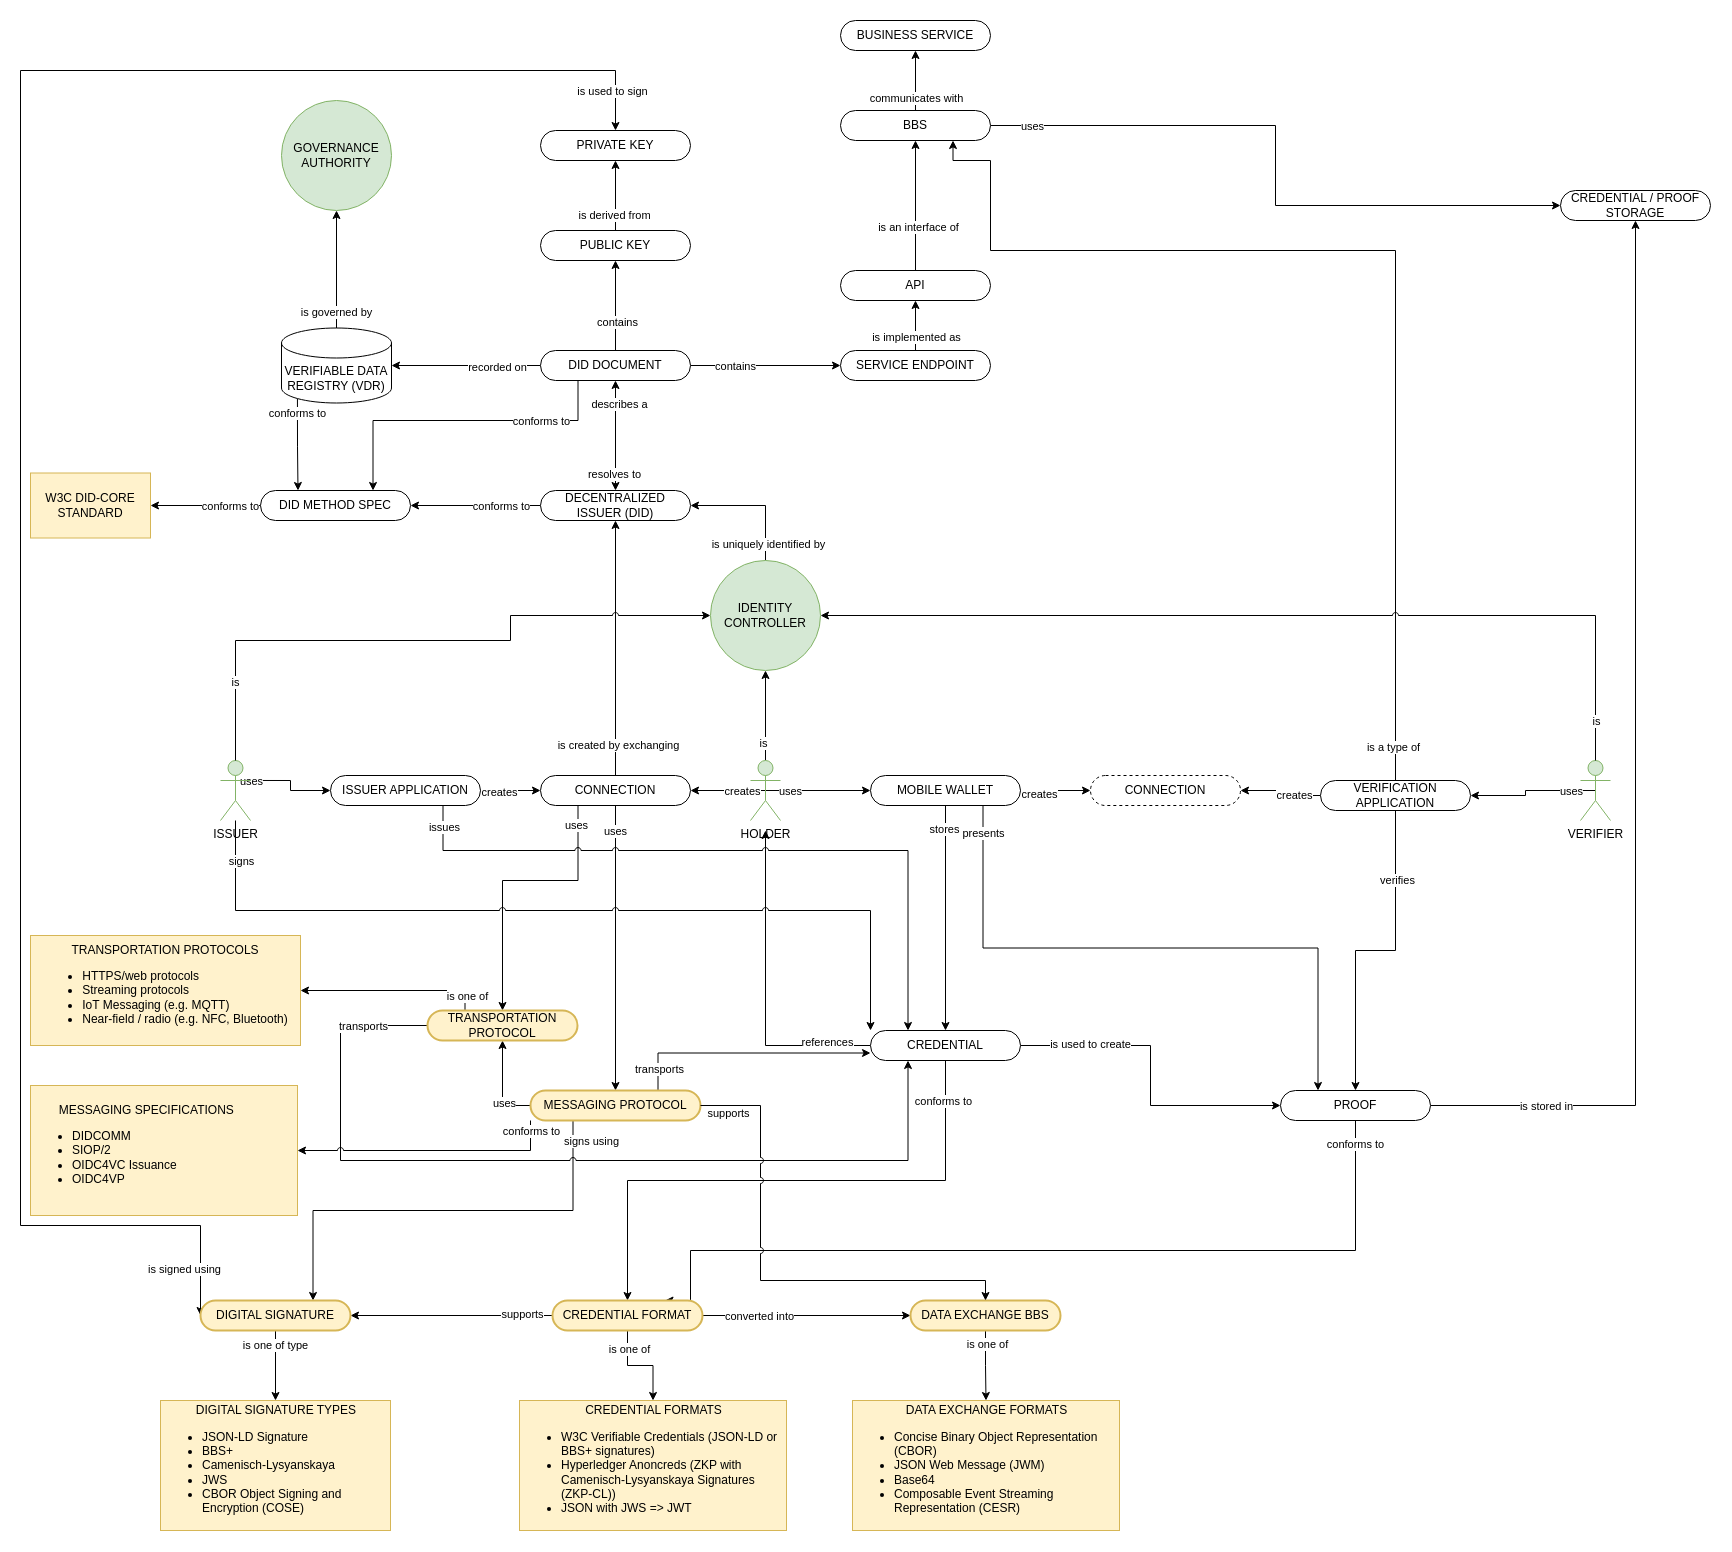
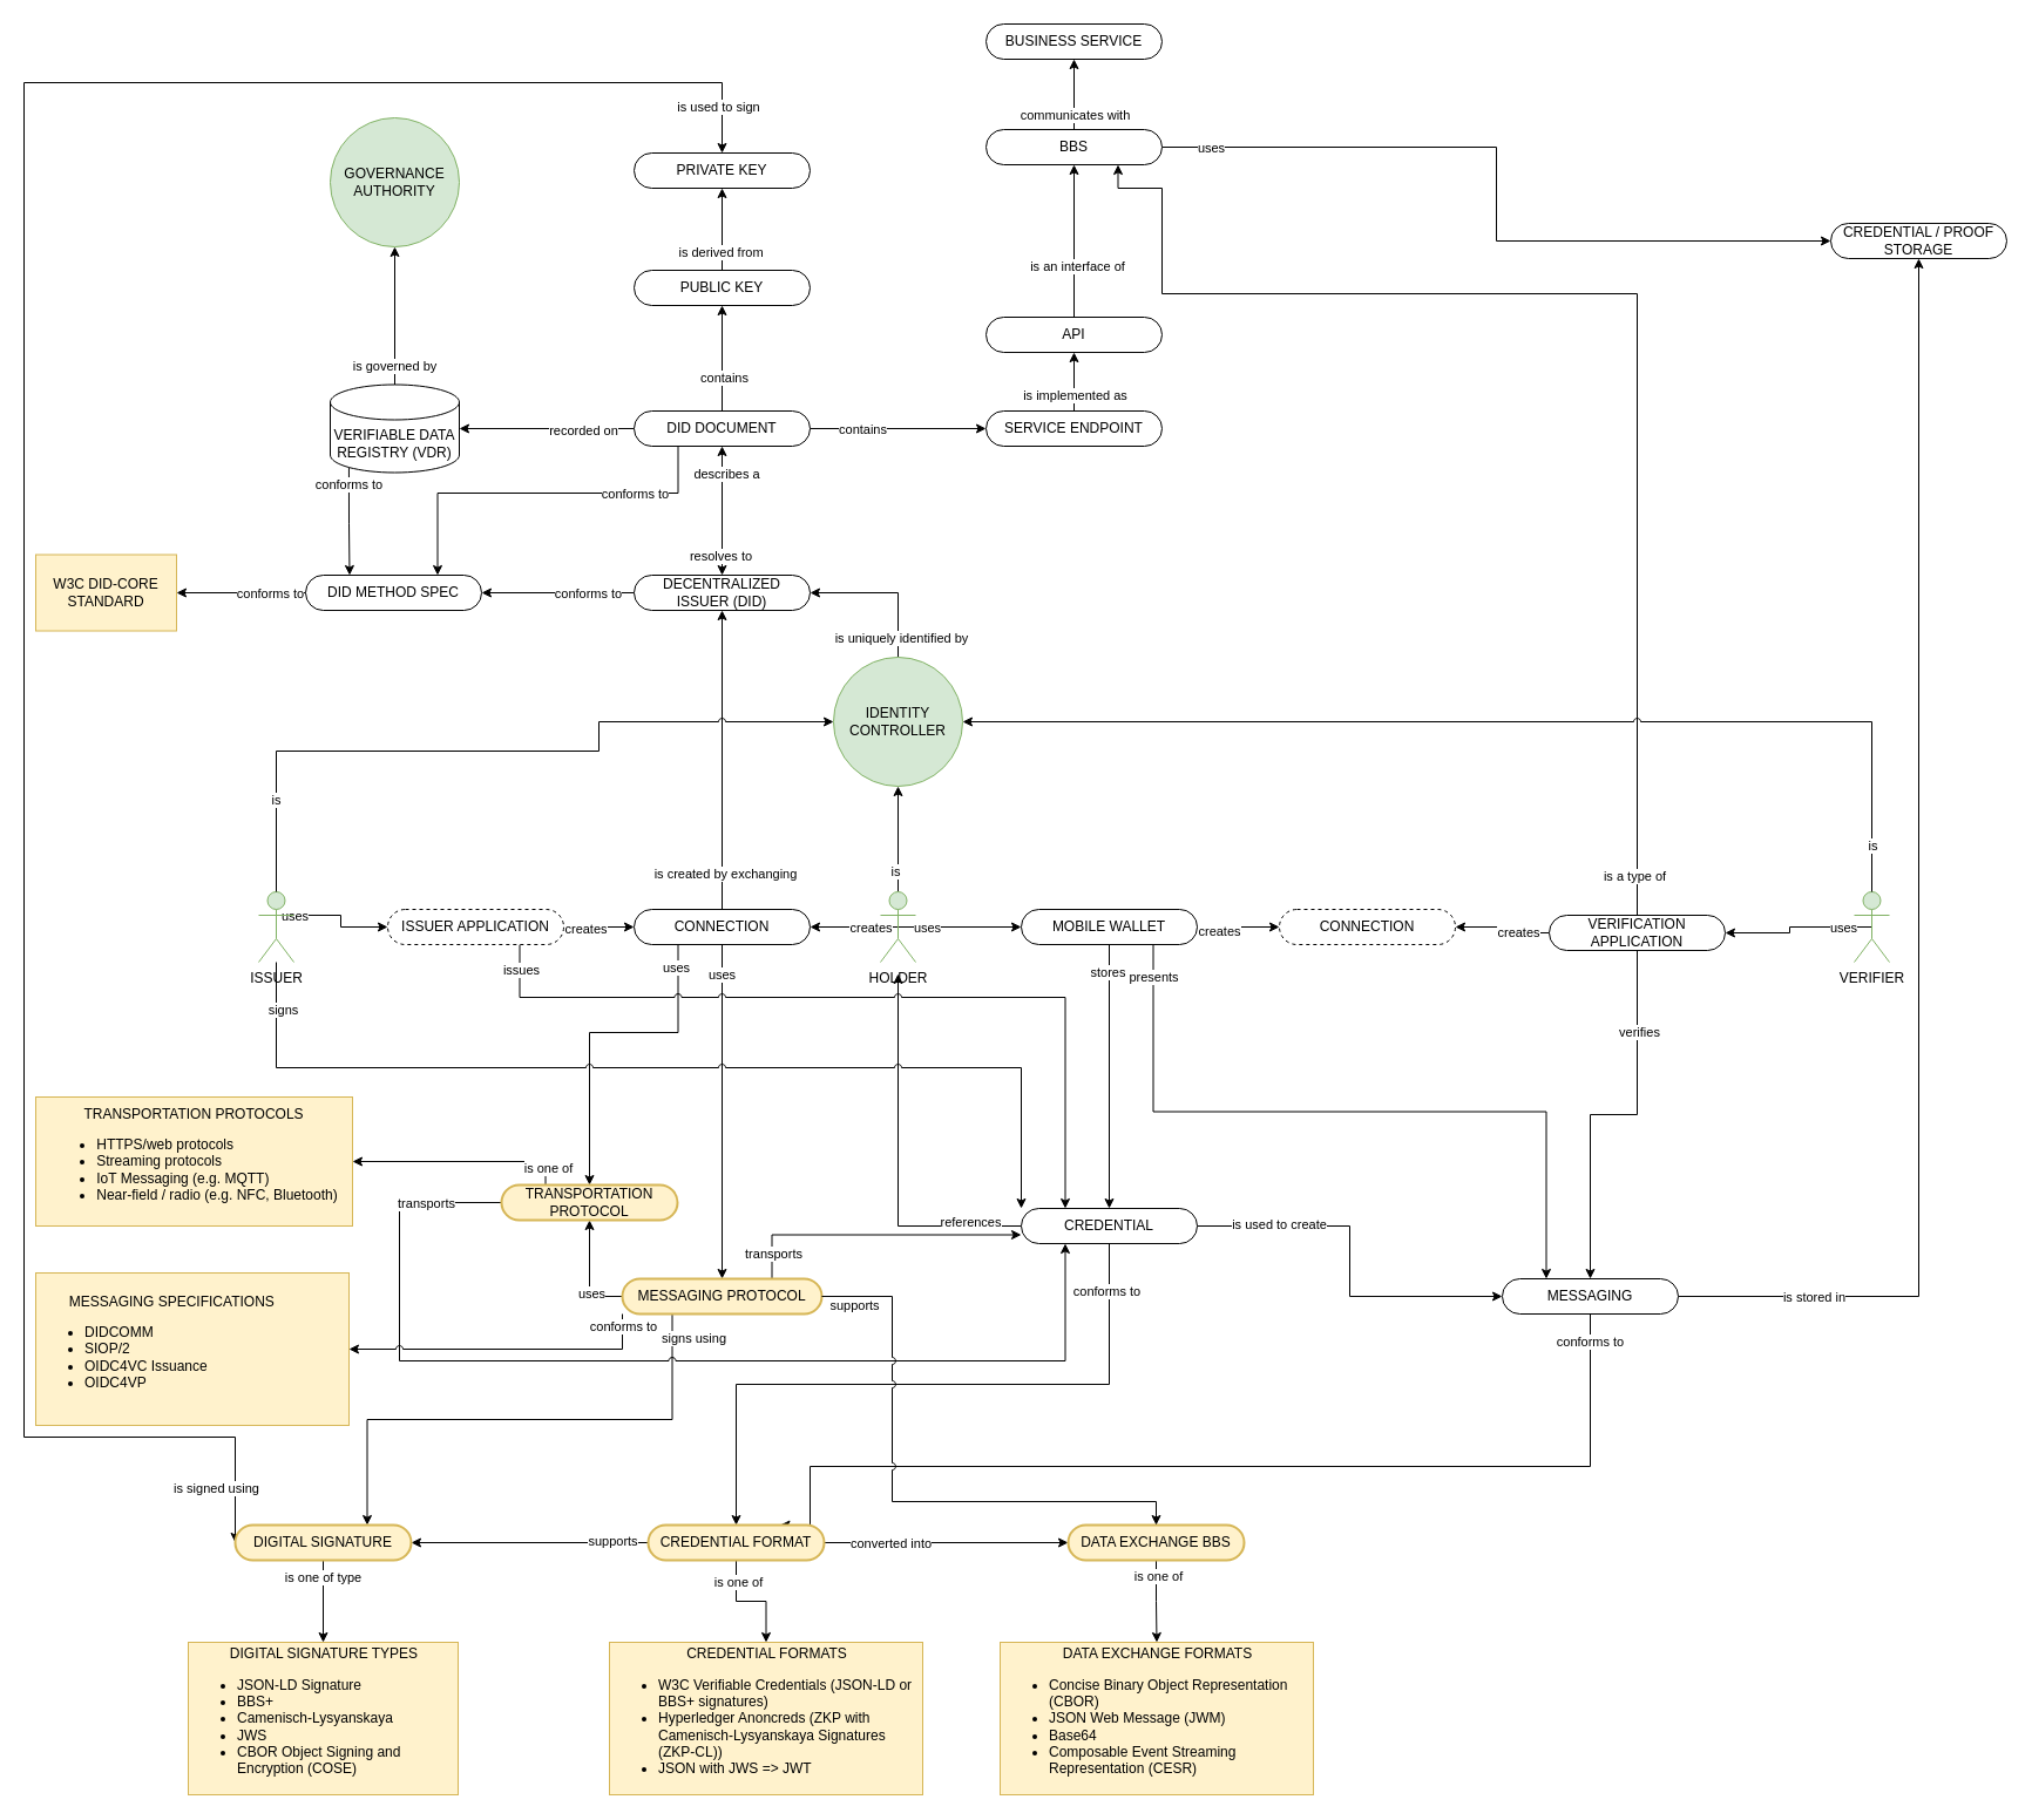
- <mxCell id="72" value="ISSUER APPLICATION" style="rounded=1;whiteSpace=wrap;html=1;arcSize=50;" parent="1" vertex="1"><mxGeometry x="330" y="775" width="150" height="30" as="geometry" /></mxCell>
+ <mxCell id="72" value="ISSUER APPLICATION" style="rounded=1;whiteSpace=wrap;html=1;arcSize=50;dashed=1;" parent="1" vertex="1"><mxGeometry x="330" y="775" width="150" height="30" as="geometry" /></mxCell>
- <mxCell id="77" value="PROOF" style="rounded=1;whiteSpace=wrap;html=1;arcSize=50;" parent="1" vertex="1"><mxGeometry x="1280" y="1090" width="150" height="30" as="geometry" /></mxCell>
+ <mxCell id="77" value="MESSAGING" style="rounded=1;whiteSpace=wrap;html=1;arcSize=50;" parent="1" vertex="1"><mxGeometry x="1280" y="1090" width="150" height="30" as="geometry" /></mxCell>
